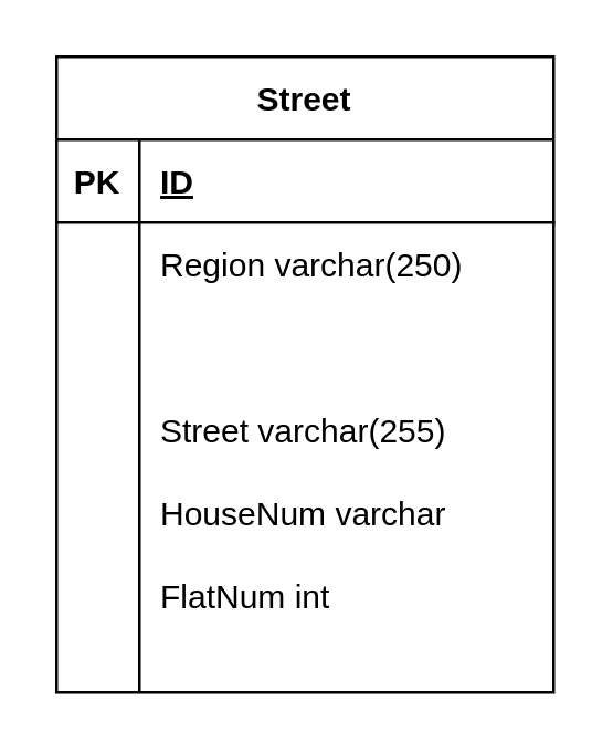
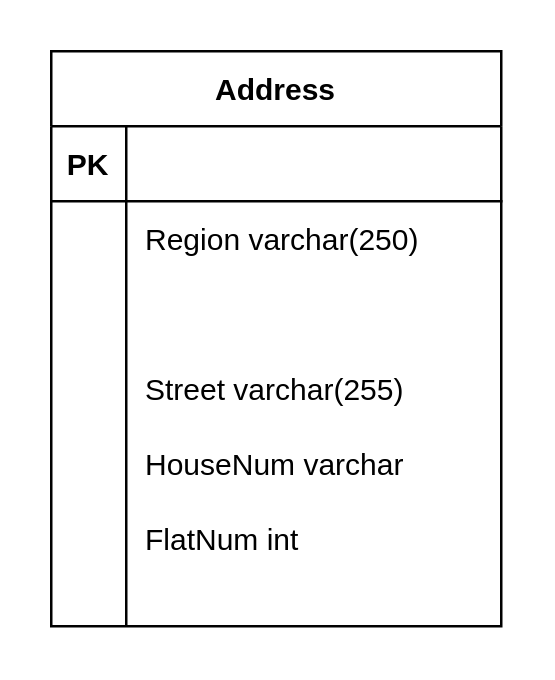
- <mxCell id="2" value="Street" style="shape=table;startSize=30;container=1;collapsible=1;childLayout=tableLayout;fixedRows=1;rowLines=0;fontStyle=1;align=center;resizeLast=1;" vertex="1" parent="1"><mxGeometry x="20" y="20" width="180" height="230" as="geometry" /></mxCell>
+ <mxCell id="2" value="Address" style="shape=table;startSize=30;container=1;collapsible=1;childLayout=tableLayout;fixedRows=1;rowLines=0;fontStyle=1;align=center;resizeLast=1;" vertex="1" parent="1"><mxGeometry x="20" y="20" width="180" height="230" as="geometry" /></mxCell>
- <mxCell id="5" value="ID" style="shape=partialRectangle;connectable=0;fillColor=none;top=0;left=0;bottom=0;right=0;align=left;spacingLeft=6;fontStyle=5;overflow=hidden;" vertex="1" parent="3"><mxGeometry x="30" width="150" height="30" as="geometry" /></mxCell>
